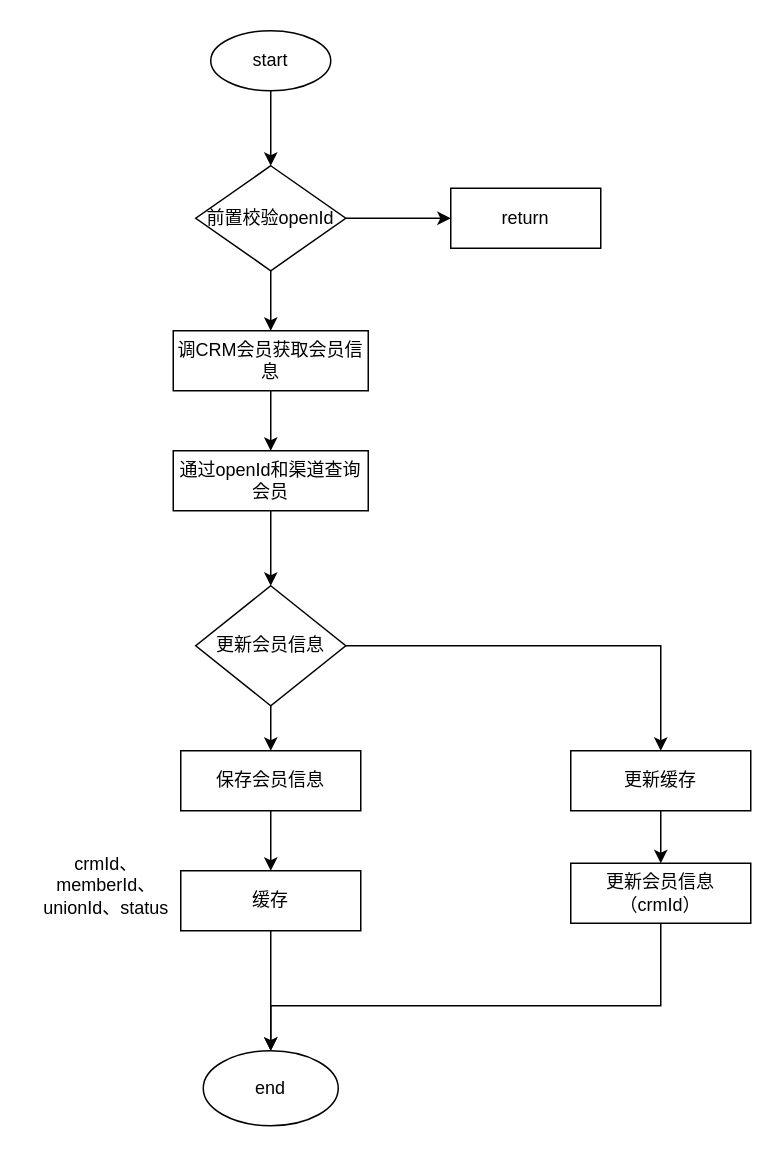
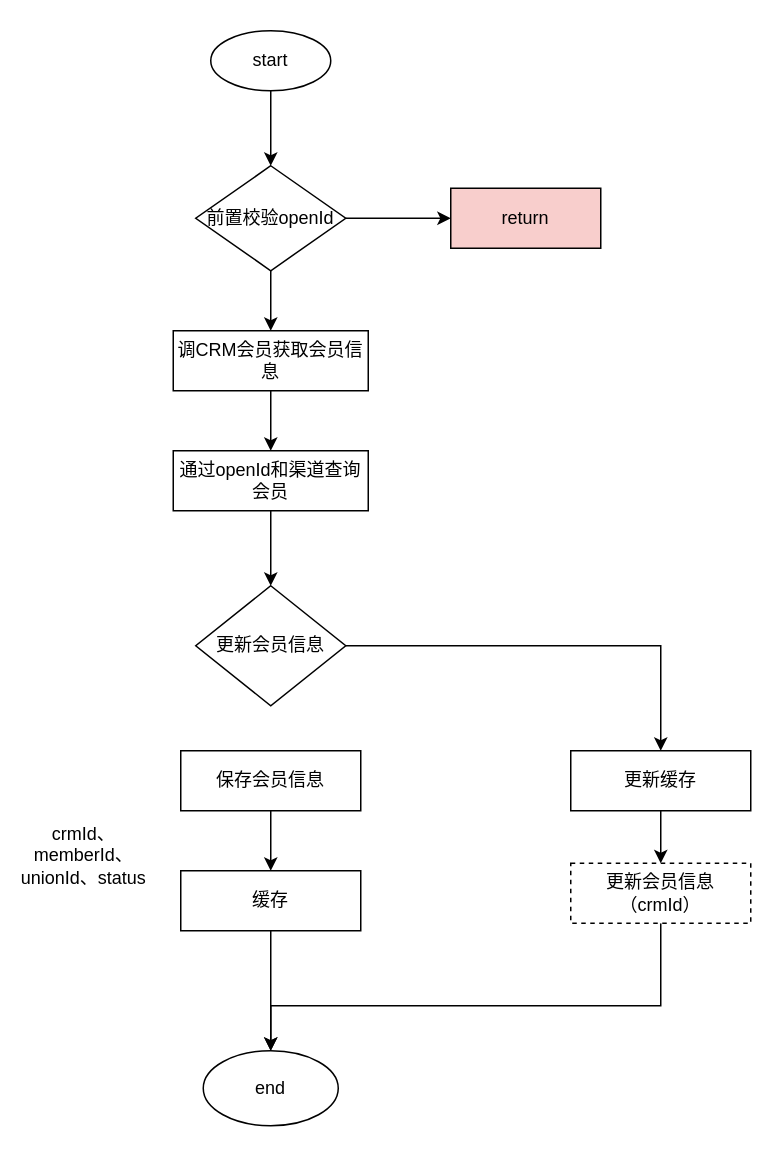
- <mxCell id="7" value="return" style="rounded=0;whiteSpace=wrap;html=1;" vertex="1" parent="1"><mxGeometry x="300" y="125" width="100" height="40" as="geometry" /></mxCell>
+ <mxCell id="7" value="return" style="rounded=0;whiteSpace=wrap;html=1;fillColor=#f8cecc;" vertex="1" parent="1"><mxGeometry x="300" y="125" width="100" height="40" as="geometry" /></mxCell>
- <mxCell id="12" value="" style="edgeStyle=orthogonalEdgeStyle;rounded=0;orthogonalLoop=1;jettySize=auto;html=1;" edge="1" parent="1" source="14" target="16"><mxGeometry relative="1" as="geometry" /></mxCell>
- <mxCell id="19" value="crmId、&lt;br&gt;memberId、&lt;br&gt;unionId、status" style="text;html=1;align=center;verticalAlign=middle;resizable=0;points=[];autosize=1;strokeColor=none;" vertex="1" parent="1"><mxGeometry x="20" y="565" width="100" height="50" as="geometry" /></mxCell>
+ <mxCell id="19" value="crmId、&lt;br&gt;memberId、&lt;br&gt;unionId、status" style="text;html=1;align=center;verticalAlign=middle;resizable=0;points=[];autosize=1;strokeColor=none;" vertex="1" parent="1"><mxGeometry x="5" y="545" width="100" height="50" as="geometry" /></mxCell>
- <mxCell id="21" value="更新会员信息（crmId）" style="rounded=0;whiteSpace=wrap;html=1;" vertex="1" parent="1"><mxGeometry x="380" y="575" width="120" height="40" as="geometry" /></mxCell>
+ <mxCell id="21" value="更新会员信息（crmId）" style="rounded=0;whiteSpace=wrap;html=1;dashed=1;" vertex="1" parent="1"><mxGeometry x="380" y="575" width="120" height="40" as="geometry" /></mxCell>
